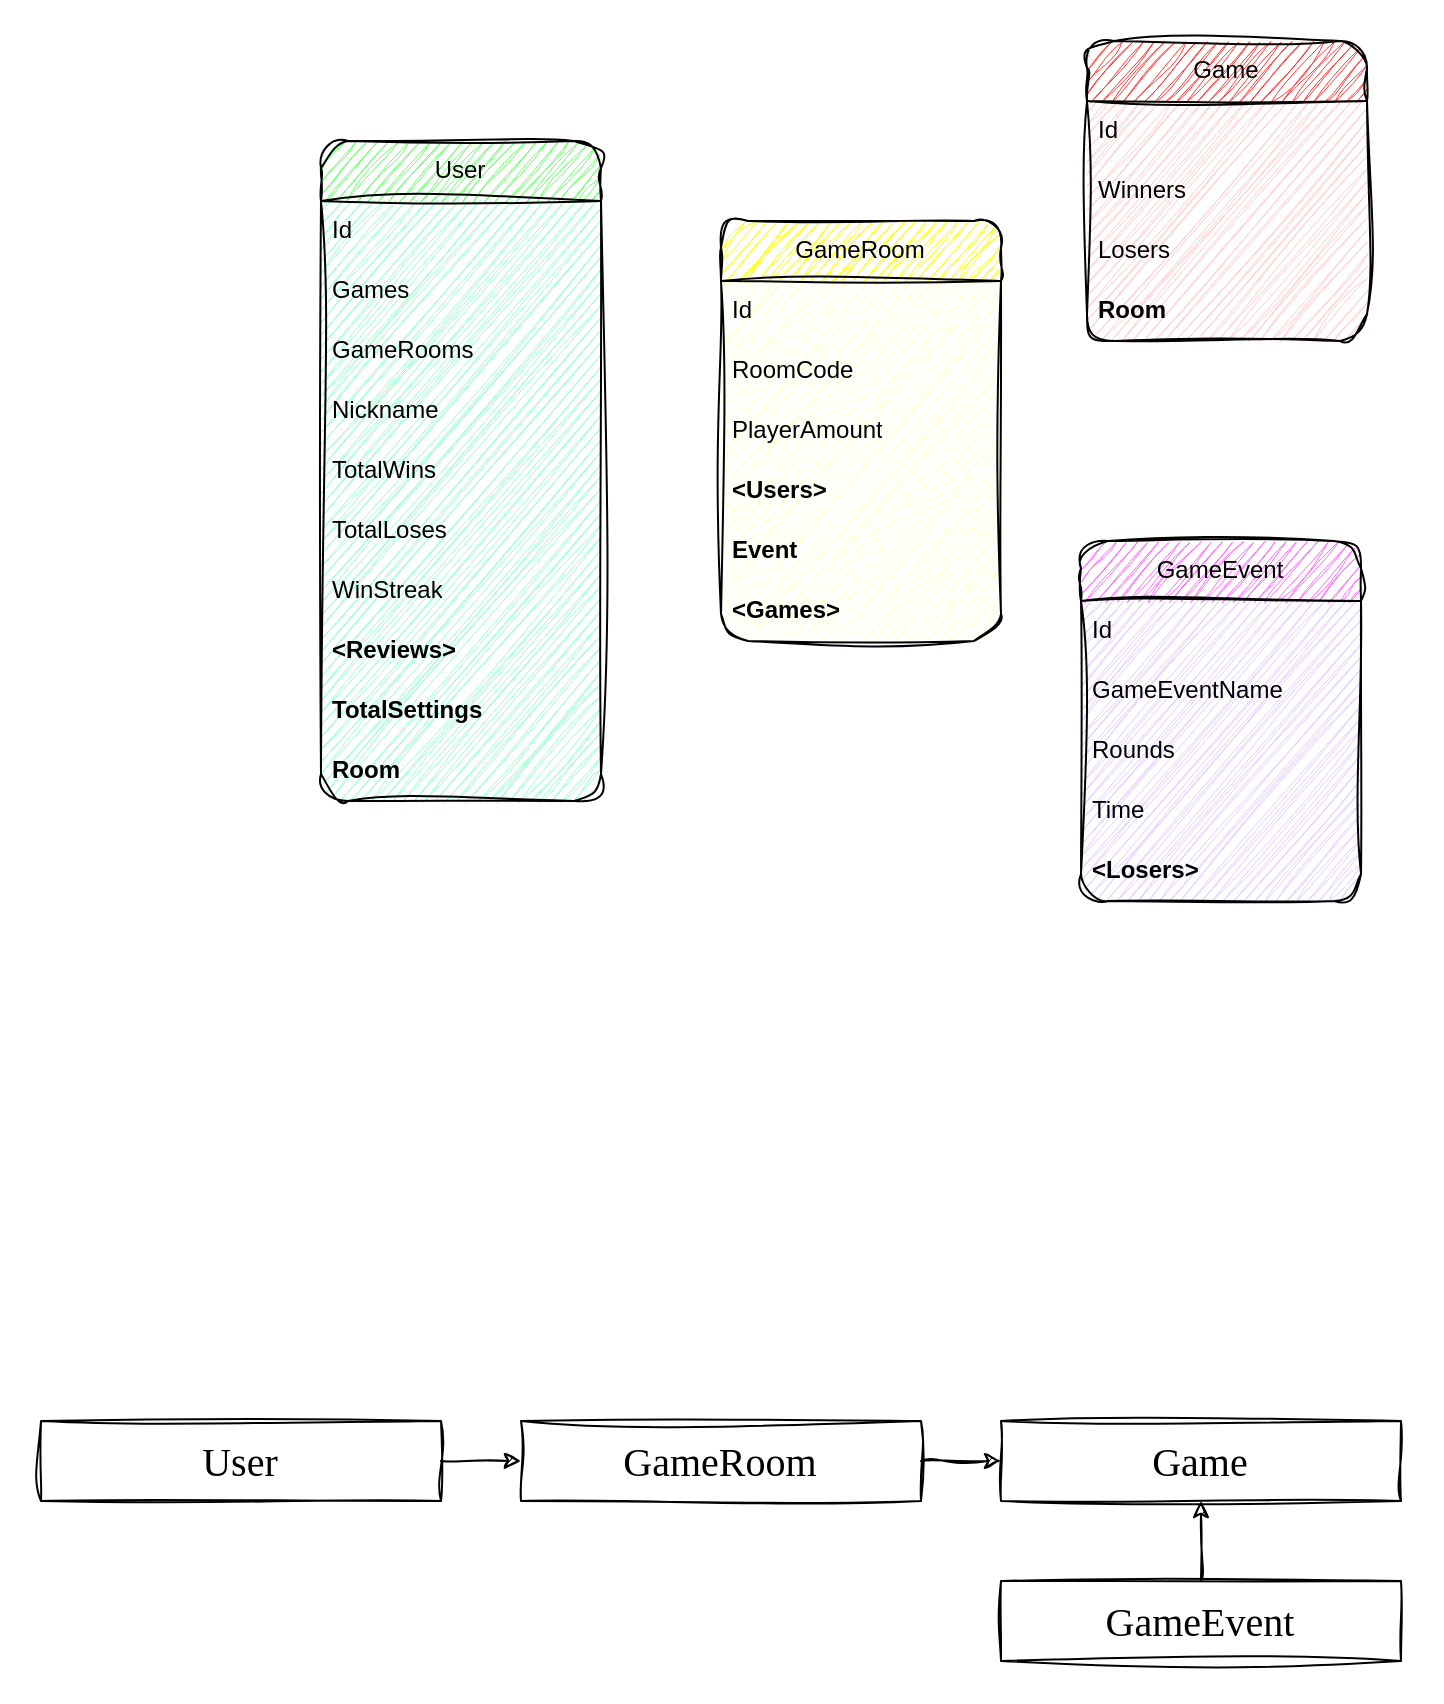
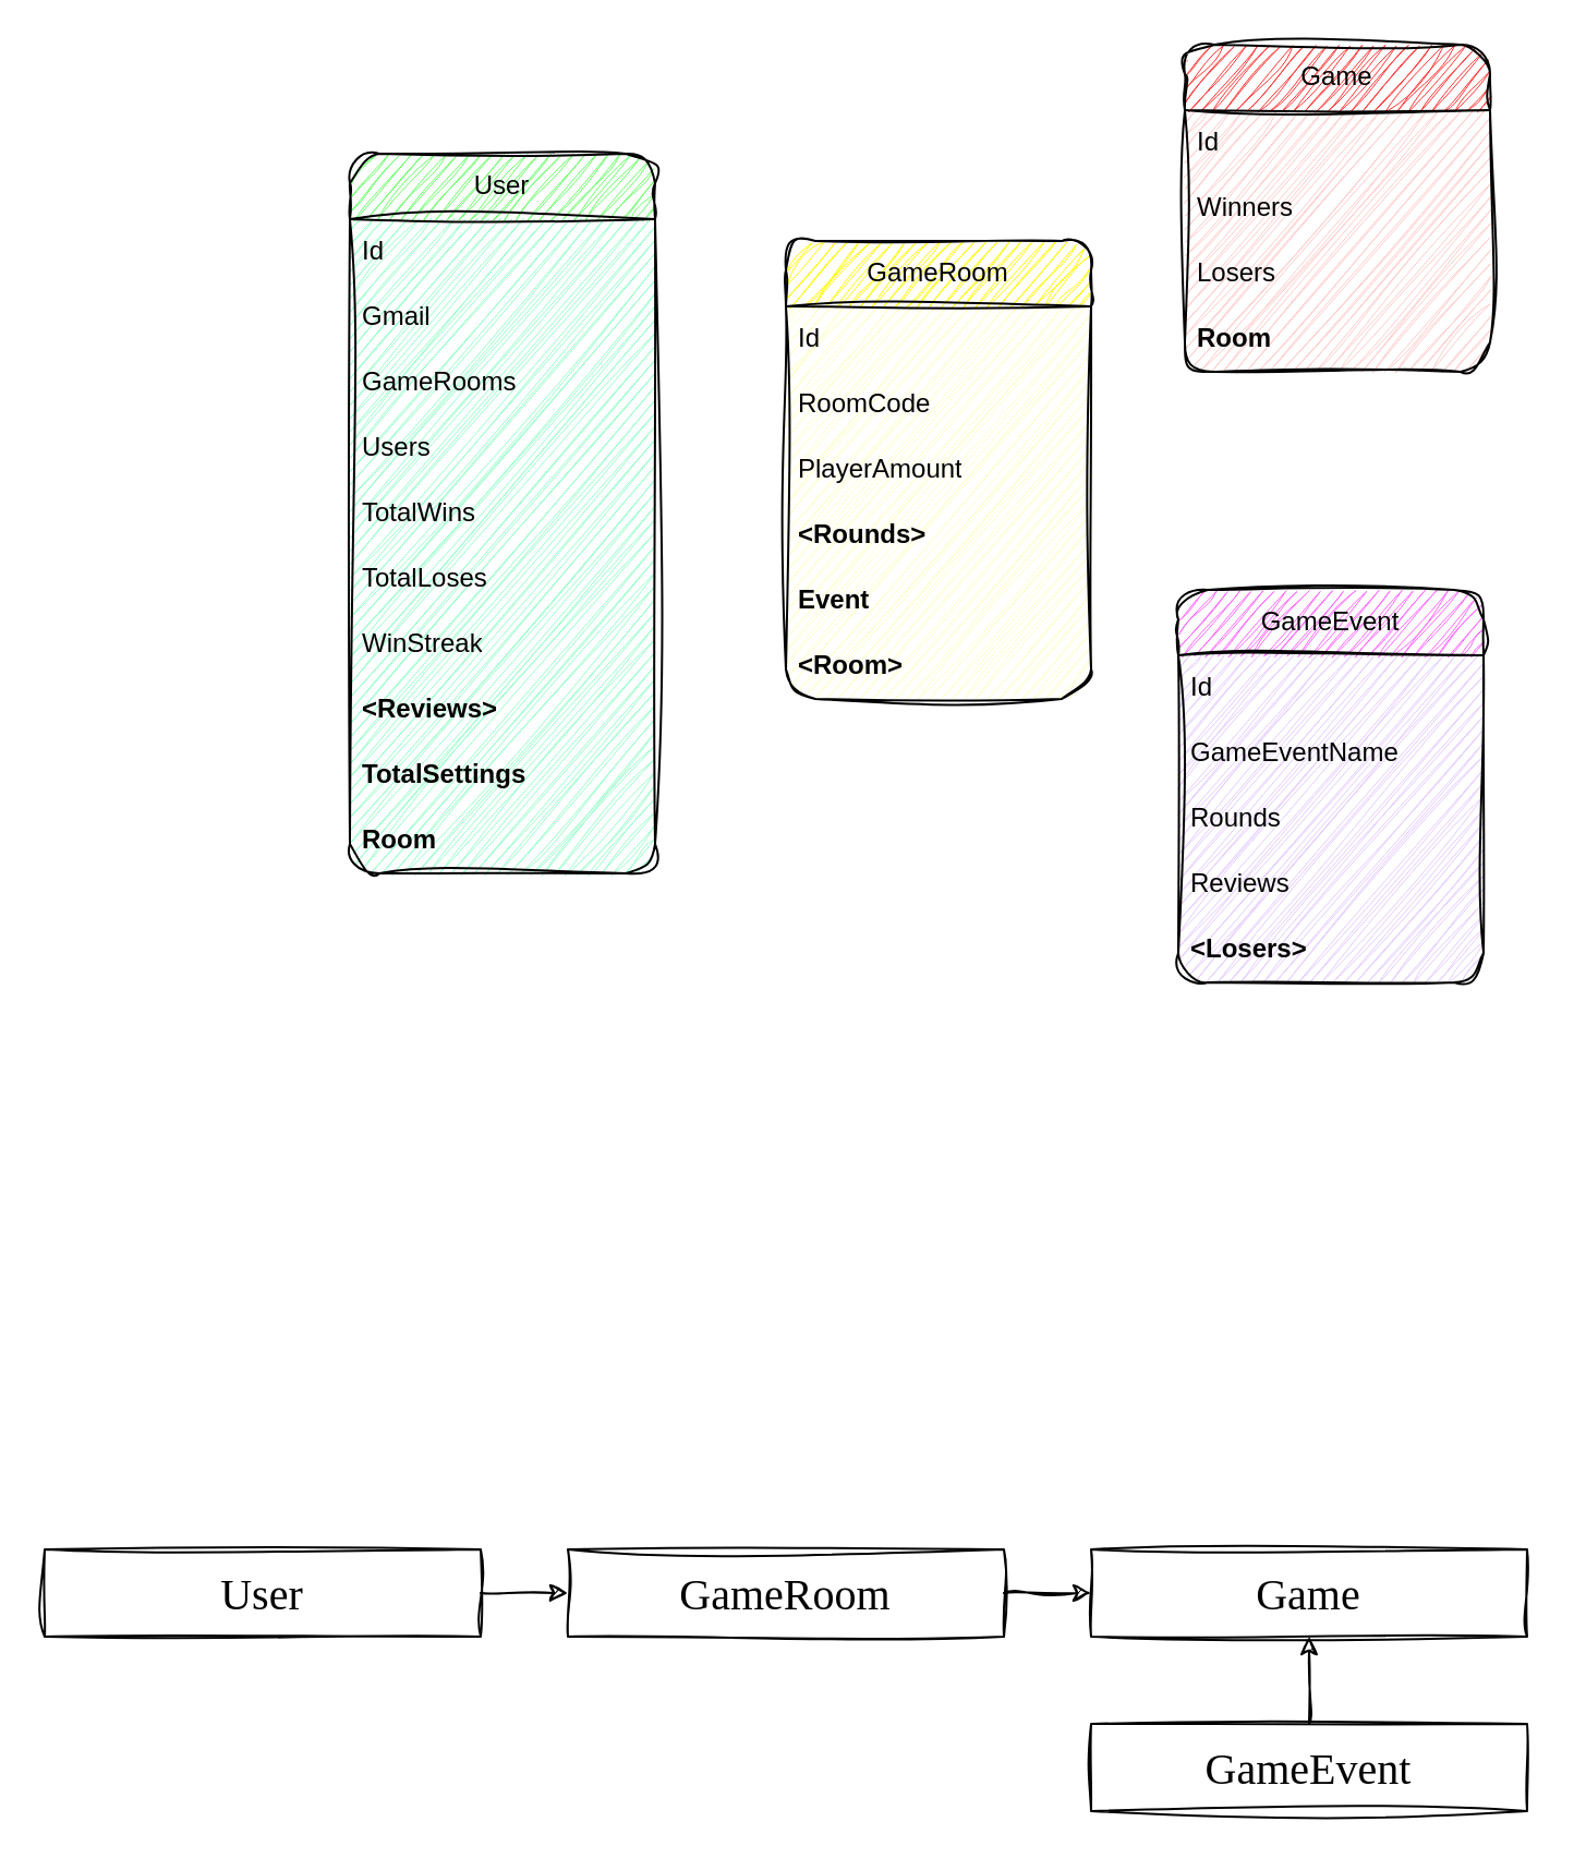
- <mxCell id="4" value="Games" style="text;strokeColor=none;fillColor=none;align=left;verticalAlign=middle;spacingLeft=4;spacingRight=4;overflow=hidden;points=[[0,0.5],[1,0.5]];portConstraint=eastwest;rotatable=0;whiteSpace=wrap;html=1;sketch=1;curveFitting=1;jiggle=2;rounded=1;" parent="2" vertex="1"><mxGeometry y="60" width="140" height="30" as="geometry" /></mxCell>
+ <mxCell id="4" value="Gmail" style="text;strokeColor=none;fillColor=none;align=left;verticalAlign=middle;spacingLeft=4;spacingRight=4;overflow=hidden;points=[[0,0.5],[1,0.5]];portConstraint=eastwest;rotatable=0;whiteSpace=wrap;html=1;sketch=1;curveFitting=1;jiggle=2;rounded=1;" parent="2" vertex="1"><mxGeometry y="60" width="140" height="30" as="geometry" /></mxCell>
- <mxCell id="6" value="Nickname" style="text;strokeColor=none;fillColor=none;align=left;verticalAlign=middle;spacingLeft=4;spacingRight=4;overflow=hidden;points=[[0,0.5],[1,0.5]];portConstraint=eastwest;rotatable=0;whiteSpace=wrap;html=1;sketch=1;curveFitting=1;jiggle=2;rounded=1;" parent="2" vertex="1"><mxGeometry y="120" width="140" height="30" as="geometry" /></mxCell>
+ <mxCell id="6" value="Users" style="text;strokeColor=none;fillColor=none;align=left;verticalAlign=middle;spacingLeft=4;spacingRight=4;overflow=hidden;points=[[0,0.5],[1,0.5]];portConstraint=eastwest;rotatable=0;whiteSpace=wrap;html=1;sketch=1;curveFitting=1;jiggle=2;rounded=1;" parent="2" vertex="1"><mxGeometry y="120" width="140" height="30" as="geometry" /></mxCell>
- <mxCell id="17" value="&lt;b&gt;&amp;lt;Users&amp;gt;&lt;/b&gt;" style="text;strokeColor=none;fillColor=none;align=left;verticalAlign=middle;spacingLeft=4;spacingRight=4;overflow=hidden;points=[[0,0.5],[1,0.5]];portConstraint=eastwest;rotatable=0;whiteSpace=wrap;html=1;sketch=1;curveFitting=1;jiggle=2;rounded=1;" parent="13" vertex="1"><mxGeometry y="120" width="140" height="30" as="geometry" /></mxCell>
+ <mxCell id="17" value="&lt;b&gt;&amp;lt;Rounds&amp;gt;&lt;/b&gt;" style="text;strokeColor=none;fillColor=none;align=left;verticalAlign=middle;spacingLeft=4;spacingRight=4;overflow=hidden;points=[[0,0.5],[1,0.5]];portConstraint=eastwest;rotatable=0;whiteSpace=wrap;html=1;sketch=1;curveFitting=1;jiggle=2;rounded=1;" parent="13" vertex="1"><mxGeometry y="120" width="140" height="30" as="geometry" /></mxCell>
- <mxCell id="19" value="&lt;b&gt;&amp;lt;Games&amp;gt;&lt;/b&gt;" style="text;strokeColor=none;fillColor=none;align=left;verticalAlign=middle;spacingLeft=4;spacingRight=4;overflow=hidden;points=[[0,0.5],[1,0.5]];portConstraint=eastwest;rotatable=0;whiteSpace=wrap;html=1;sketch=1;curveFitting=1;jiggle=2;rounded=1;" parent="13" vertex="1"><mxGeometry y="180" width="140" height="30" as="geometry" /></mxCell>
+ <mxCell id="19" value="&lt;b&gt;&amp;lt;Room&amp;gt;&lt;/b&gt;" style="text;strokeColor=none;fillColor=none;align=left;verticalAlign=middle;spacingLeft=4;spacingRight=4;overflow=hidden;points=[[0,0.5],[1,0.5]];portConstraint=eastwest;rotatable=0;whiteSpace=wrap;html=1;sketch=1;curveFitting=1;jiggle=2;rounded=1;" parent="13" vertex="1"><mxGeometry y="180" width="140" height="30" as="geometry" /></mxCell>
- <mxCell id="24" value="Time" style="text;strokeColor=none;fillColor=none;align=left;verticalAlign=middle;spacingLeft=4;spacingRight=4;overflow=hidden;points=[[0,0.5],[1,0.5]];portConstraint=eastwest;rotatable=0;whiteSpace=wrap;html=1;sketch=1;curveFitting=1;jiggle=2;rounded=1;" parent="20" vertex="1"><mxGeometry y="120" width="140" height="30" as="geometry" /></mxCell>
+ <mxCell id="24" value="Reviews" style="text;strokeColor=none;fillColor=none;align=left;verticalAlign=middle;spacingLeft=4;spacingRight=4;overflow=hidden;points=[[0,0.5],[1,0.5]];portConstraint=eastwest;rotatable=0;whiteSpace=wrap;html=1;sketch=1;curveFitting=1;jiggle=2;rounded=1;" parent="20" vertex="1"><mxGeometry y="120" width="140" height="30" as="geometry" /></mxCell>
